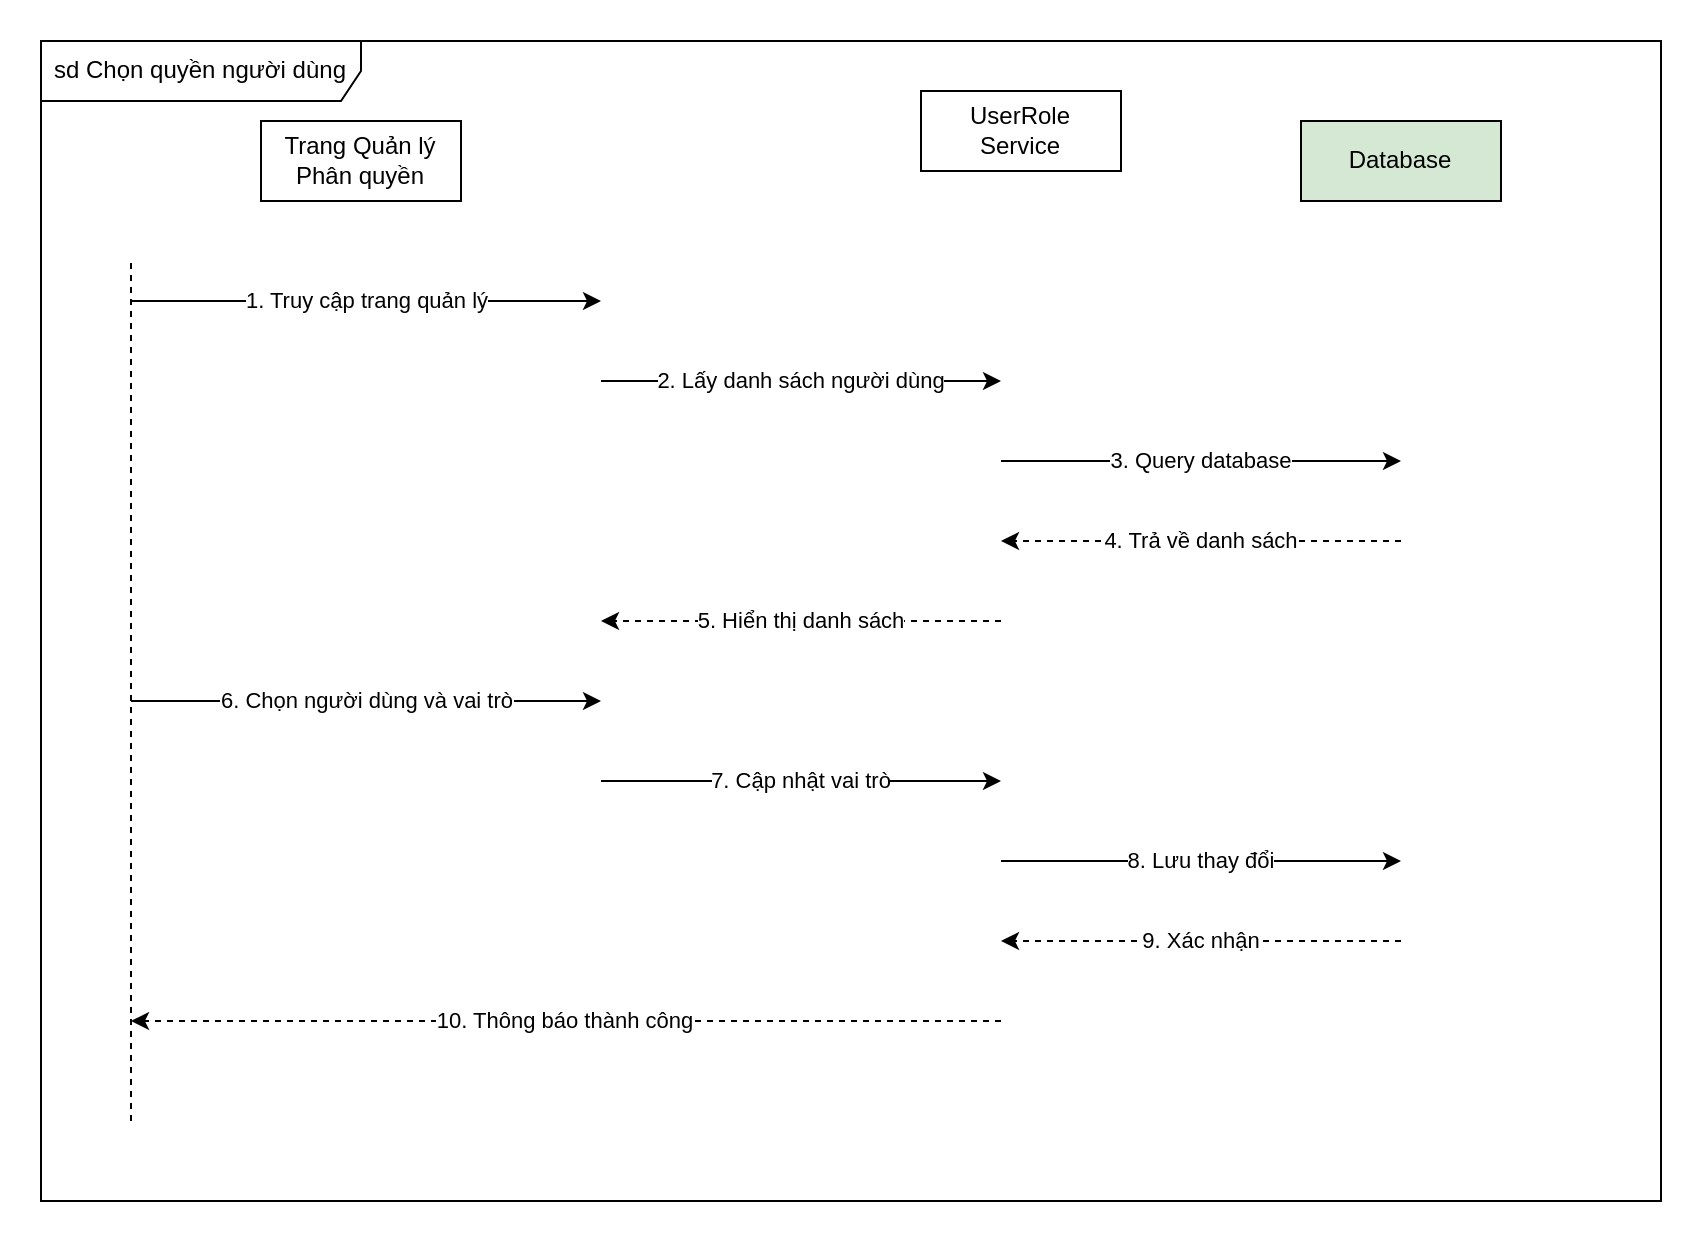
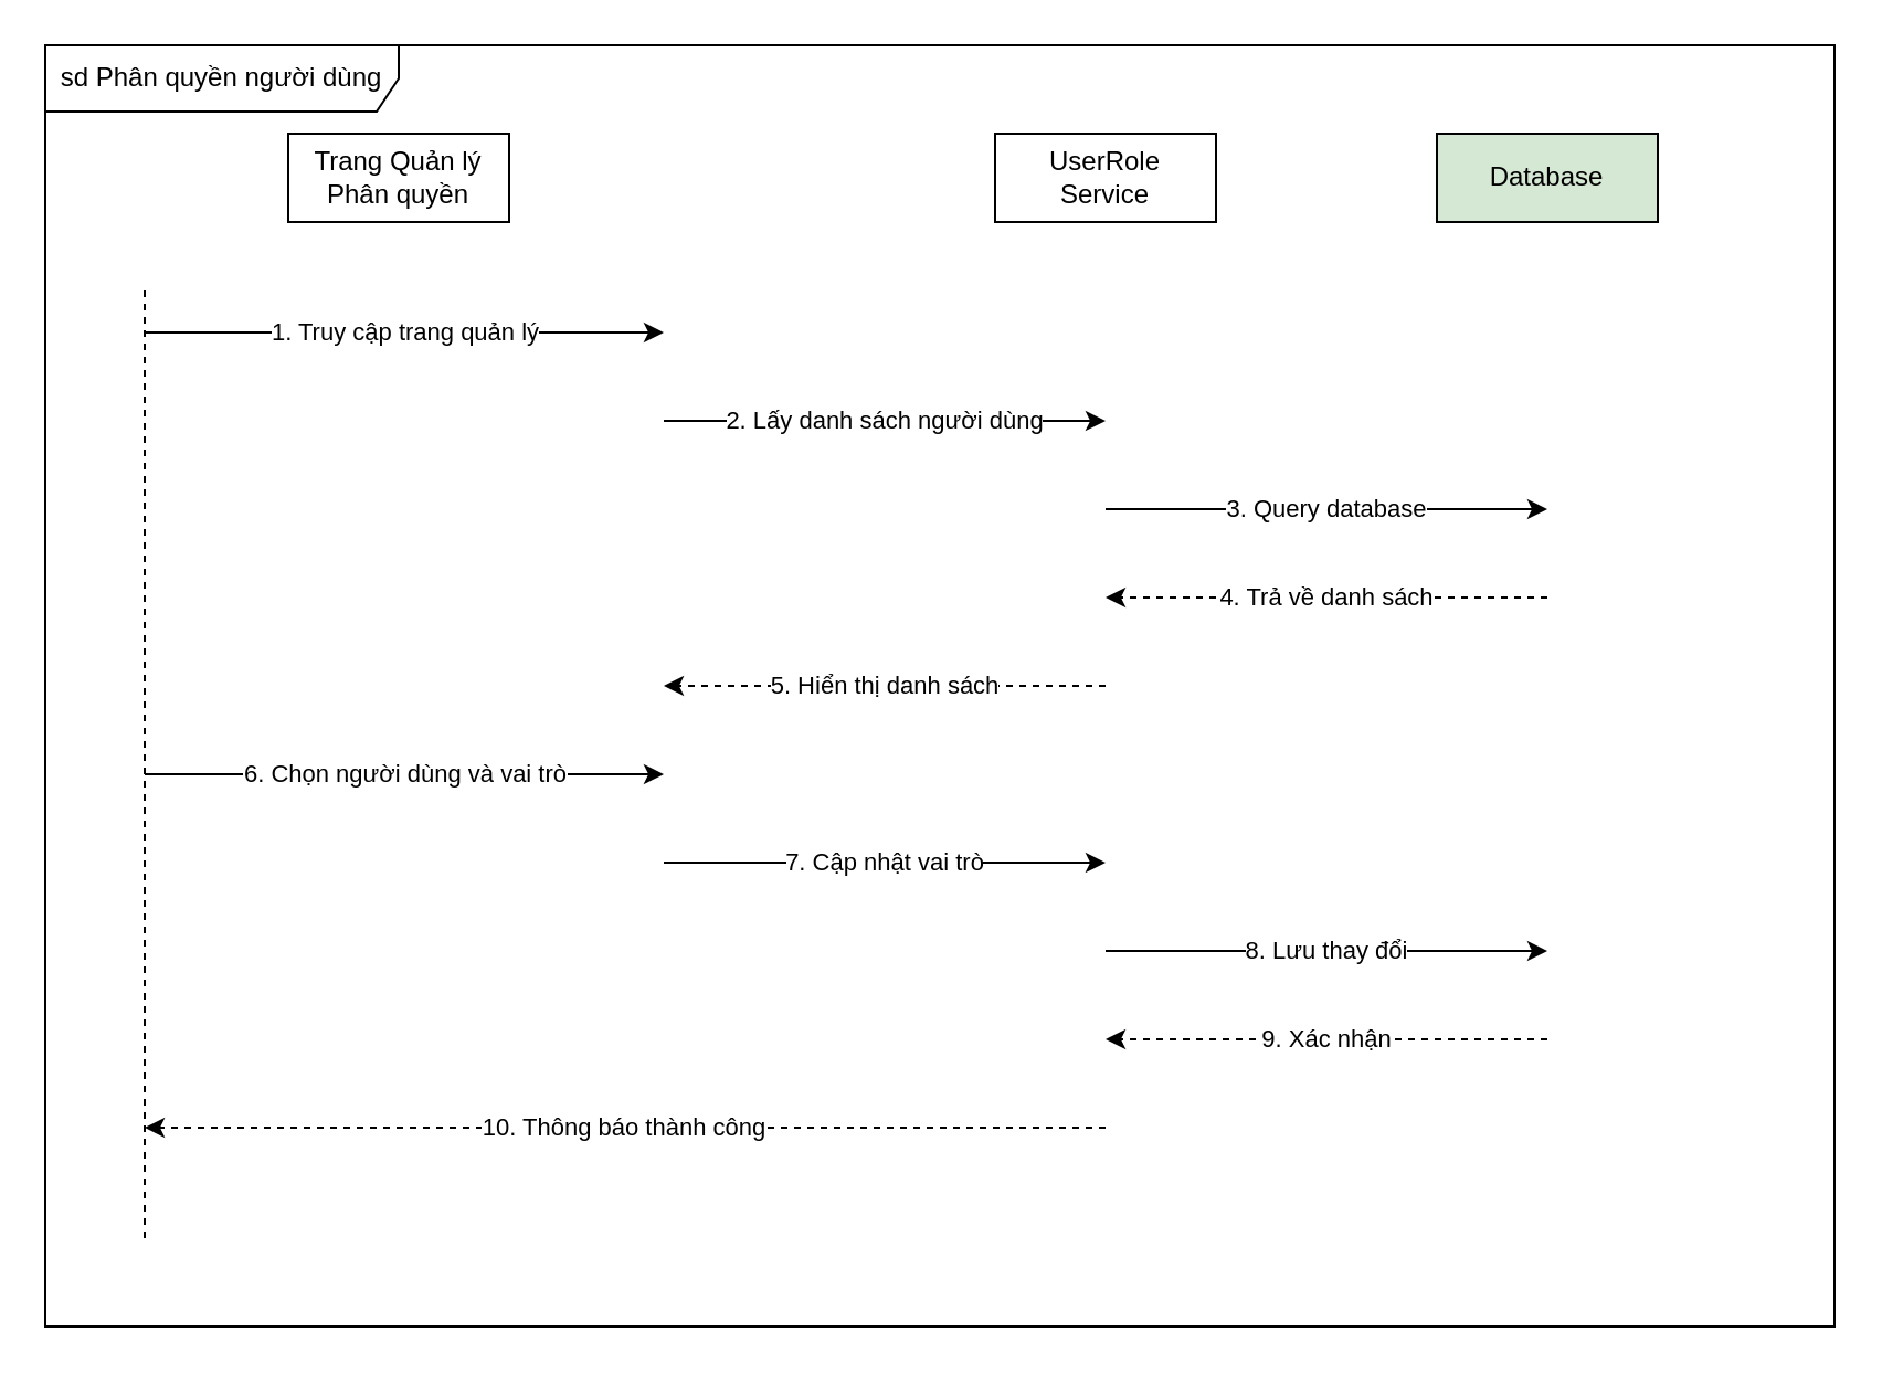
- <mxCell id="2" value="sd Chọn quyền người dùng" style="shape=umlFrame;whiteSpace=wrap;html=1;width=160;height=30;" vertex="1" parent="1"><mxGeometry x="20" y="20" width="810" height="580" as="geometry" /></mxCell>
+ <mxCell id="2" value="sd Phân quyền người dùng" style="shape=umlFrame;whiteSpace=wrap;html=1;width=160;height=30;" vertex="1" parent="1"><mxGeometry x="20" y="20" width="810" height="580" as="geometry" /></mxCell>
- <mxCell id="4" value="UserRole&#10;Service" style="rounded=0;whiteSpace=wrap;html=1;" vertex="1" parent="1"><mxGeometry x="460" y="45" width="100" height="40" as="geometry" /></mxCell>
+ <mxCell id="4" value="UserRole&#10;Service" style="rounded=0;whiteSpace=wrap;html=1;" vertex="1" parent="1"><mxGeometry x="450" y="60" width="100" height="40" as="geometry" /></mxCell>
